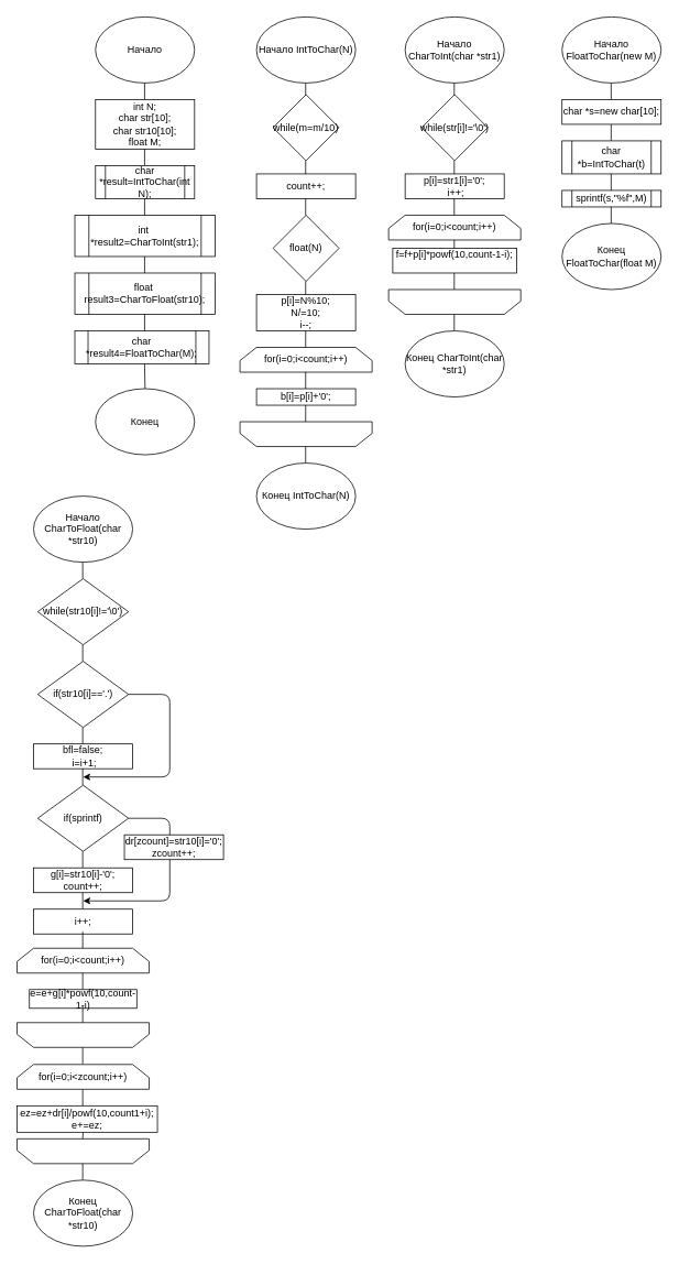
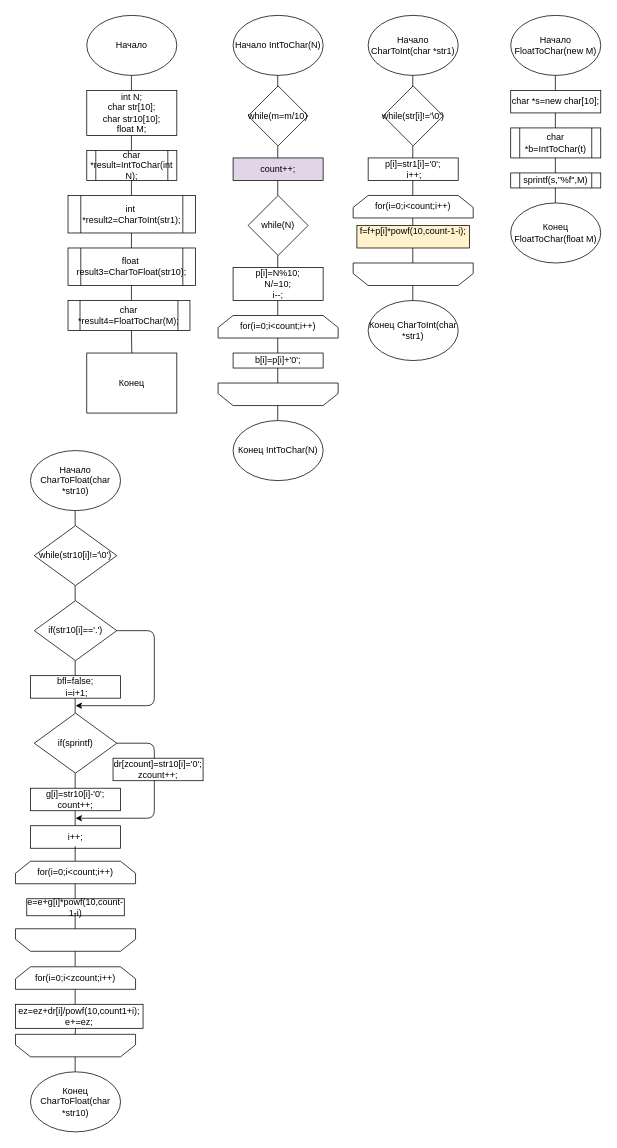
- <mxCell id="20" value="count++;" style="rounded=0;whiteSpace=wrap;html=1;" vertex="1" parent="1"><mxGeometry x="310" y="210" width="120" height="30" as="geometry" /></mxCell>
+ <mxCell id="20" value="count++;" style="rounded=0;whiteSpace=wrap;html=1;fillColor=#e1d5e7;" vertex="1" parent="1"><mxGeometry x="310" y="210" width="120" height="30" as="geometry" /></mxCell>
- <mxCell id="19" value="float(N)" style="rhombus;whiteSpace=wrap;html=1;" vertex="1" parent="1"><mxGeometry x="330" y="260" width="80" height="80" as="geometry" /></mxCell>
+ <mxCell id="19" value="while(N)" style="rhombus;whiteSpace=wrap;html=1;" vertex="1" parent="1"><mxGeometry x="330" y="260" width="80" height="80" as="geometry" /></mxCell>
- <mxCell id="40" value="&lt;div&gt;f=f+p[i]*powf(10,count-1-i);&lt;/div&gt;&lt;div&gt;&lt;br&gt;&lt;/div&gt;" style="rounded=0;whiteSpace=wrap;html=1;" vertex="1" parent="1"><mxGeometry x="475" y="300" width="150" height="30" as="geometry" /></mxCell>
+ <mxCell id="40" value="&lt;div&gt;f=f+p[i]*powf(10,count-1-i);&lt;/div&gt;&lt;div&gt;&lt;br&gt;&lt;/div&gt;" style="rounded=0;whiteSpace=wrap;html=1;fillColor=#fff2cc;" vertex="1" parent="1"><mxGeometry x="475" y="300" width="150" height="30" as="geometry" /></mxCell>
- <mxCell id="13" value="Конец" style="ellipse;whiteSpace=wrap;html=1;" vertex="1" parent="1"><mxGeometry x="115" y="470" width="120" height="80" as="geometry" /></mxCell>
+ <mxCell id="13" value="Конец" style="whiteSpace=wrap;html=1;rounded=0;" vertex="1" parent="1"><mxGeometry x="115" y="470" width="120" height="80" as="geometry" /></mxCell>
